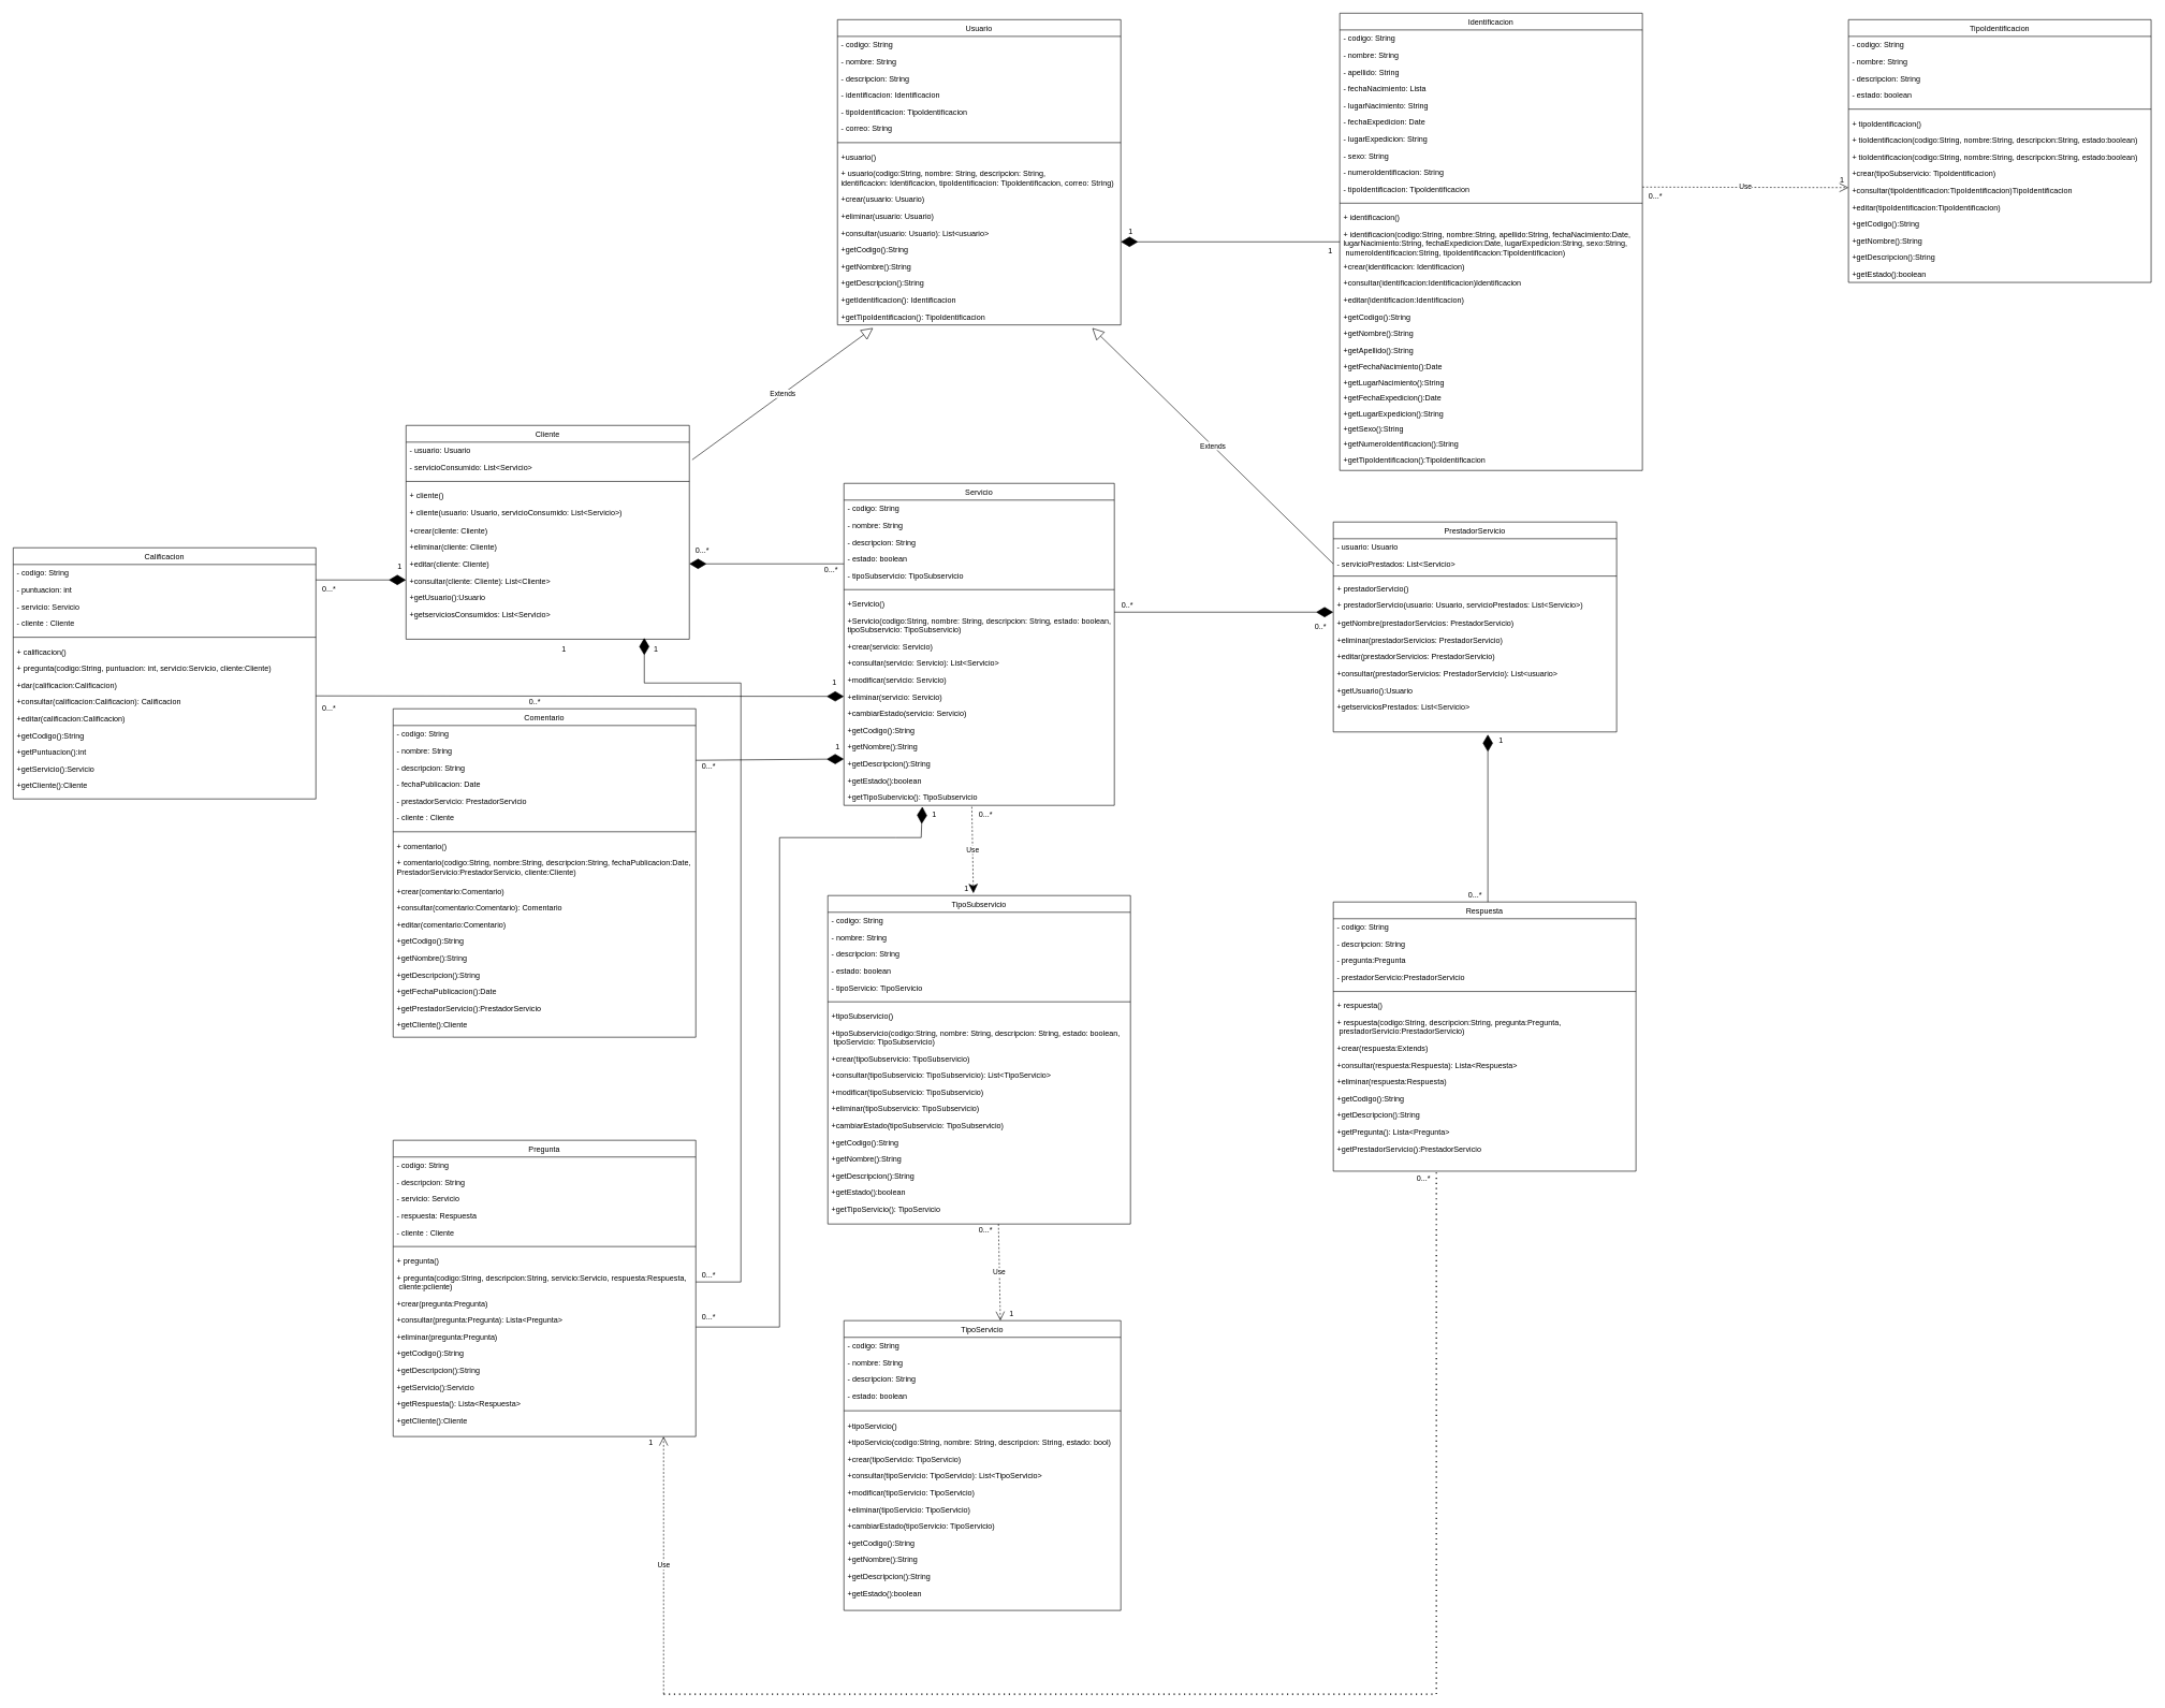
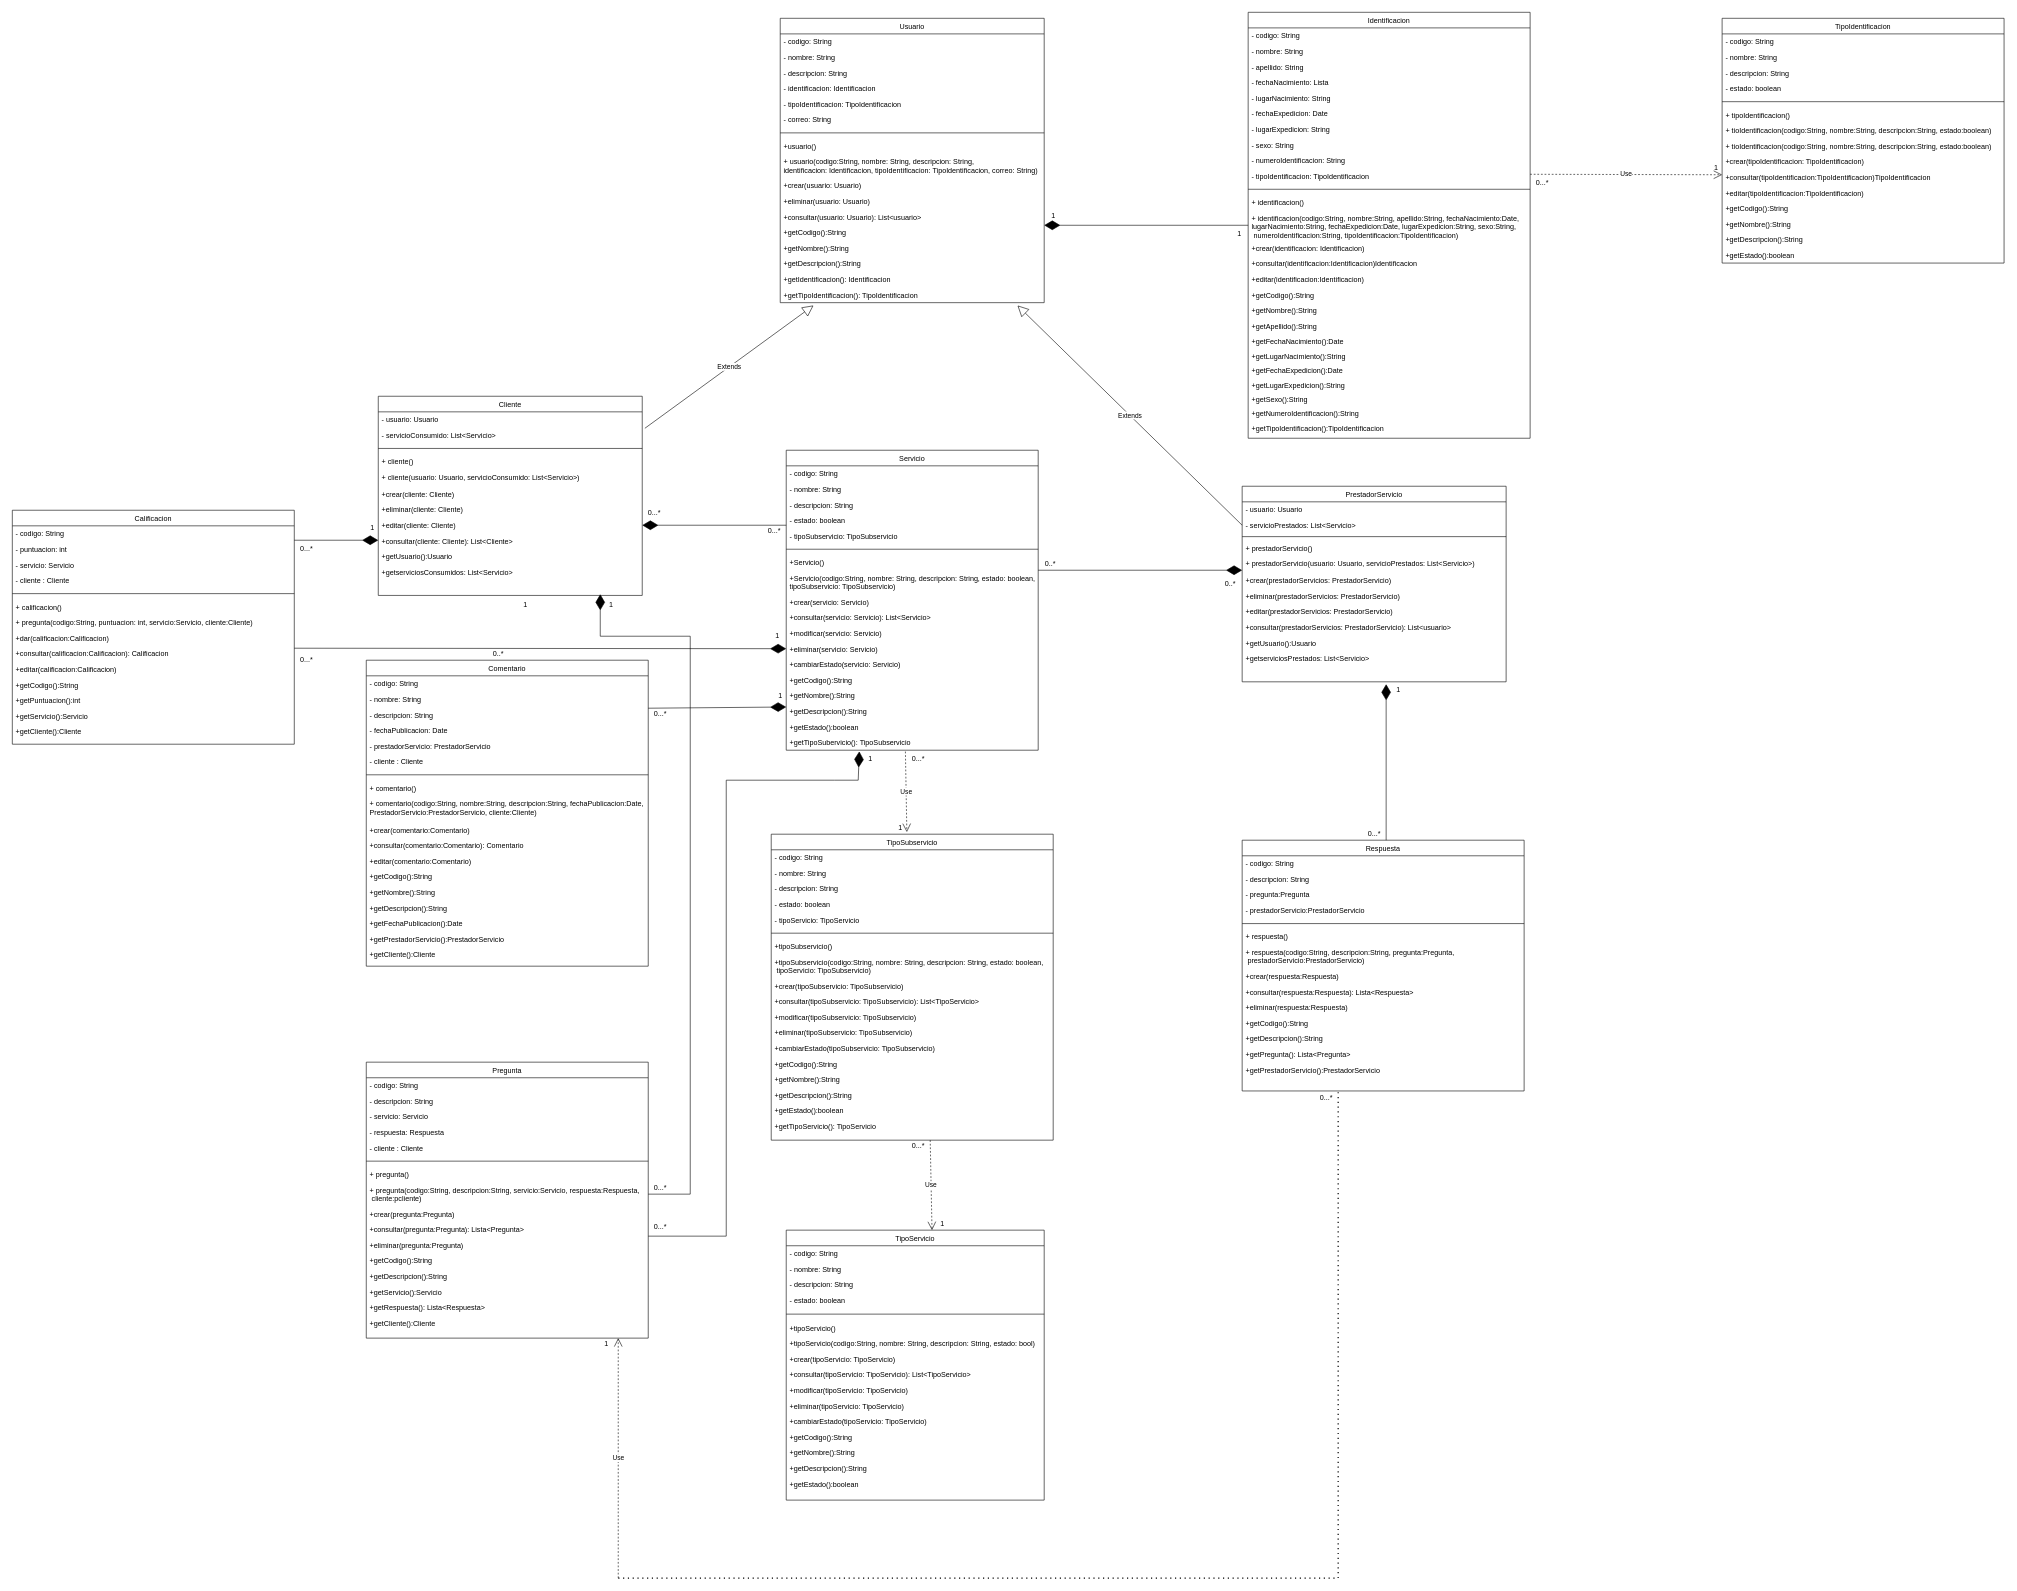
- <mxCell id="155" value="+crear(tipoSubservicio: TipoIdentificacion)" style="text;align=left;verticalAlign=top;spacingLeft=4;spacingRight=4;overflow=hidden;rotatable=0;points=[[0,0.5],[1,0.5]];portConstraint=eastwest;" parent="146" vertex="1"><mxGeometry y="226" width="470" height="26" as="geometry" /></mxCell>
+ <mxCell id="155" value="+crear(tipoIdentificacion: TipoIdentificacion)" style="text;align=left;verticalAlign=top;spacingLeft=4;spacingRight=4;overflow=hidden;rotatable=0;points=[[0,0.5],[1,0.5]];portConstraint=eastwest;" parent="146" vertex="1"><mxGeometry y="226" width="470" height="26" as="geometry" /></mxCell>
- <mxCell id="62" value="+getNombre(prestadorServicios: PrestadorServicio)" style="text;align=left;verticalAlign=top;spacingLeft=4;spacingRight=4;overflow=hidden;rotatable=0;points=[[0,0.5],[1,0.5]];portConstraint=eastwest;" parent="56" vertex="1"><mxGeometry y="144" width="440" height="26" as="geometry" /></mxCell>
+ <mxCell id="62" value="+crear(prestadorServicios: PrestadorServicio)" style="text;align=left;verticalAlign=top;spacingLeft=4;spacingRight=4;overflow=hidden;rotatable=0;points=[[0,0.5],[1,0.5]];portConstraint=eastwest;" parent="56" vertex="1"><mxGeometry y="144" width="440" height="26" as="geometry" /></mxCell>
- <mxCell id="218" value="Use" style="endArrow=classic;endSize=12;dashed=1;html=1;rounded=0;exitX=0.473;exitY=1.086;exitDx=0;exitDy=0;exitPerimeter=0;entryX=0.481;entryY=-0.007;entryDx=0;entryDy=0;entryPerimeter=0;" parent="1" source="37" target="189" edge="1"><mxGeometry width="160" relative="1" as="geometry"><mxPoint x="1450" y="1310" as="sourcePoint" /><mxPoint x="1610" y="1310" as="targetPoint" /></mxGeometry></mxCell>
+ <mxCell id="218" value="Use" style="endArrow=open;endSize=12;dashed=1;html=1;rounded=0;exitX=0.473;exitY=1.086;exitDx=0;exitDy=0;exitPerimeter=0;entryX=0.481;entryY=-0.007;entryDx=0;entryDy=0;entryPerimeter=0;" parent="1" source="37" target="189" edge="1"><mxGeometry width="160" relative="1" as="geometry"><mxPoint x="1450" y="1310" as="sourcePoint" /><mxPoint x="1610" y="1310" as="targetPoint" /></mxGeometry></mxCell>
- <mxCell id="105" value="+crear(respuesta:Extends)" style="text;align=left;verticalAlign=top;spacingLeft=4;spacingRight=4;overflow=hidden;rotatable=0;points=[[0,0.5],[1,0.5]];portConstraint=eastwest;" parent="97" vertex="1"><mxGeometry y="214" width="470" height="26" as="geometry" /></mxCell>
+ <mxCell id="105" value="+crear(respuesta:Respuesta)" style="text;align=left;verticalAlign=top;spacingLeft=4;spacingRight=4;overflow=hidden;rotatable=0;points=[[0,0.5],[1,0.5]];portConstraint=eastwest;" parent="97" vertex="1"><mxGeometry y="214" width="470" height="26" as="geometry" /></mxCell>
